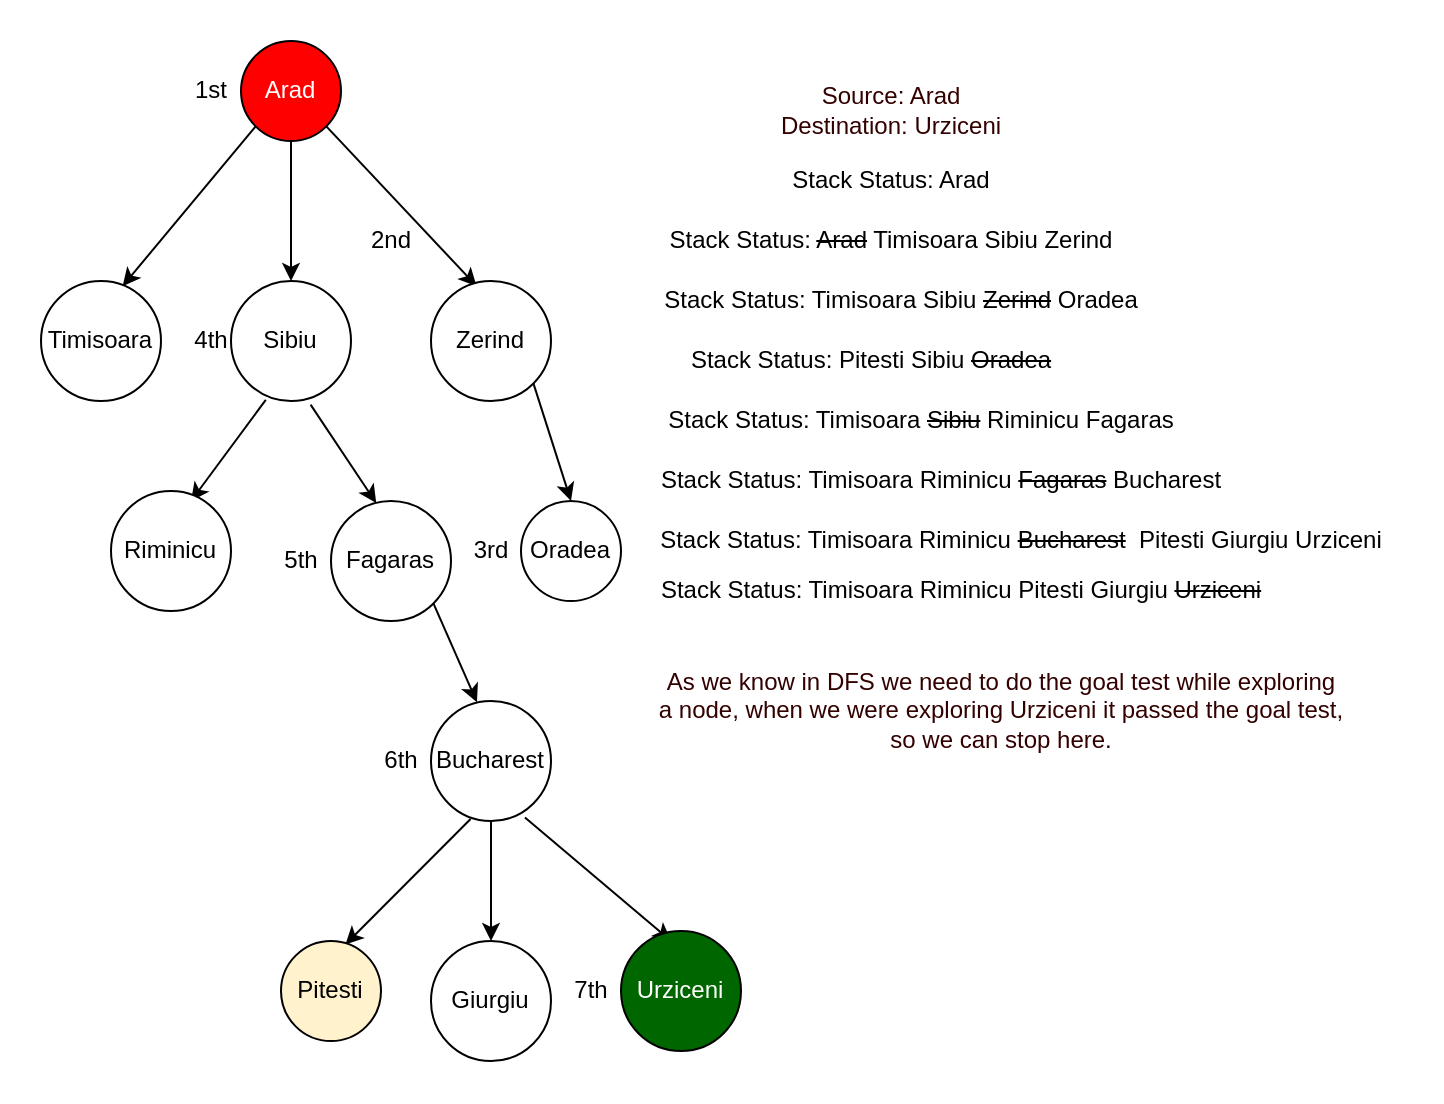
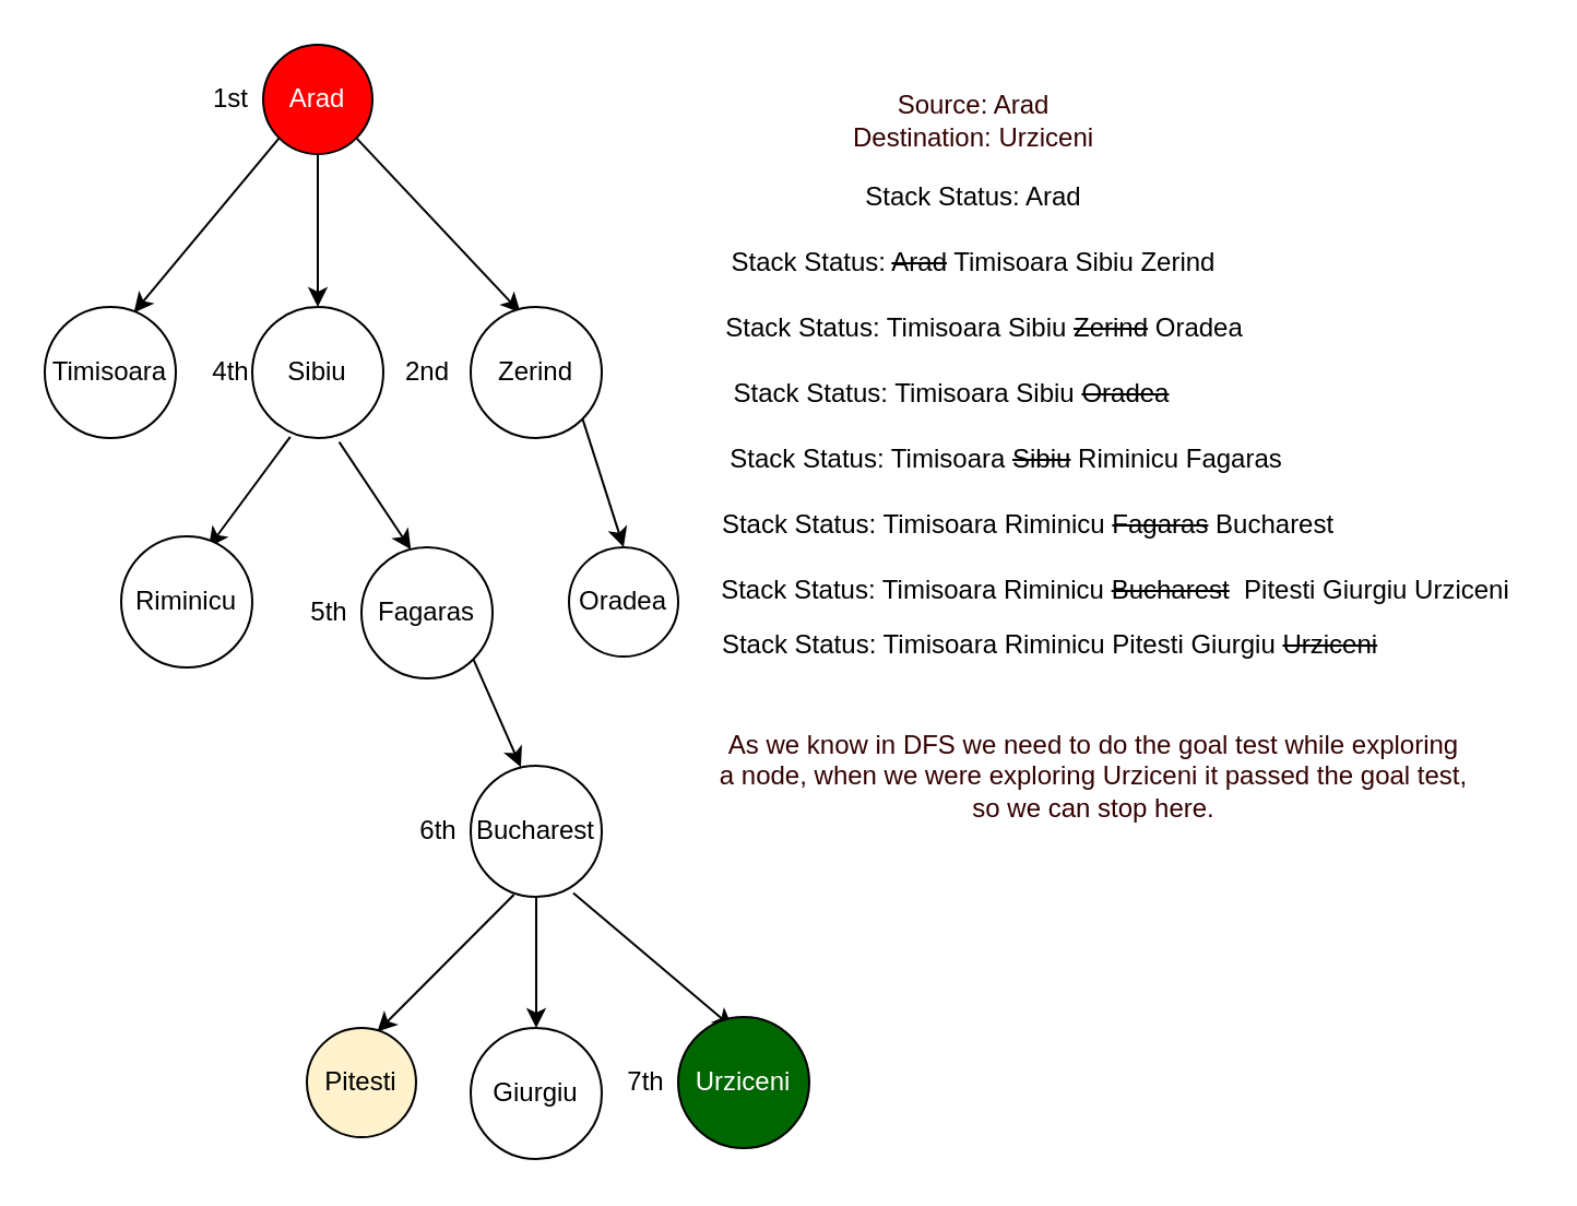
- <mxCell id="16" value="2nd" style="text;html=1;align=center;verticalAlign=middle;resizable=0;points=[];autosize=1;strokeColor=none;fillColor=none;" vertex="1" parent="1"><mxGeometry x="175" y="110" width="40" height="20" as="geometry" /></mxCell>
+ <mxCell id="16" value="2nd" style="text;html=1;align=center;verticalAlign=middle;resizable=0;points=[];autosize=1;strokeColor=none;fillColor=none;" vertex="1" parent="1"><mxGeometry x="175" y="160" width="40" height="20" as="geometry" /></mxCell>
- <mxCell id="14" value="Stack Status: Pitesti Sibiu &lt;strike&gt;Oradea&lt;/strike&gt;" style="text;html=1;align=center;verticalAlign=middle;resizable=0;points=[];autosize=1;strokeColor=none;fillColor=none;" vertex="1" parent="1"><mxGeometry x="330" y="170" width="210" height="20" as="geometry" /></mxCell>
+ <mxCell id="14" value="Stack Status: Timisoara Sibiu &lt;strike&gt;Oradea&lt;/strike&gt;" style="text;html=1;align=center;verticalAlign=middle;resizable=0;points=[];autosize=1;strokeColor=none;fillColor=none;" vertex="1" parent="1"><mxGeometry x="330" y="170" width="210" height="20" as="geometry" /></mxCell>
- <mxCell id="17" value="3rd" style="text;html=1;align=center;verticalAlign=middle;resizable=0;points=[];autosize=1;strokeColor=none;fillColor=none;" vertex="1" parent="1"><mxGeometry x="230" y="265" width="30" height="20" as="geometry" /></mxCell>
